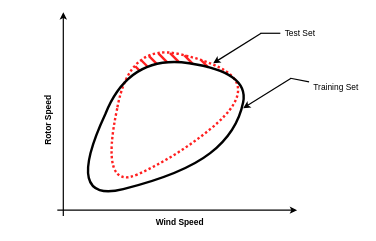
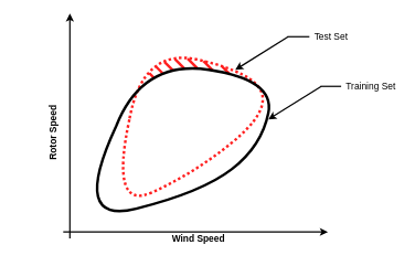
- <mxCell id="16" value="Training Set" style="text;html=1;strokeColor=none;fillColor=none;align=center;verticalAlign=middle;whiteSpace=wrap;rounded=0;fontSize=14;" vertex="1" parent="1"><mxGeometry x="515" y="135" width="90" height="20" as="geometry" /></mxCell>
+ <mxCell id="16" value="Training Set" style="text;html=1;strokeColor=none;fillColor=none;align=center;verticalAlign=middle;whiteSpace=wrap;rounded=0;fontSize=14;" vertex="1" parent="1"><mxGeometry x="515" y="120" width="90" height="20" as="geometry" /></mxCell>
- <mxCell id="13" value="Wind Speed" style="text;html=1;strokeColor=none;fillColor=none;align=center;verticalAlign=middle;whiteSpace=wrap;rounded=0;fontSize=14;fontStyle=1" vertex="1" parent="1"><mxGeometry x="255" y="360" width="89" height="20" as="geometry" /></mxCell>
+ <mxCell id="13" value="Wind Speed" style="text;html=1;strokeColor=none;fillColor=none;align=center;verticalAlign=middle;whiteSpace=wrap;rounded=0;fontSize=14;fontStyle=1" vertex="1" parent="1"><mxGeometry x="255" y="350" width="89" height="20" as="geometry" /></mxCell>
